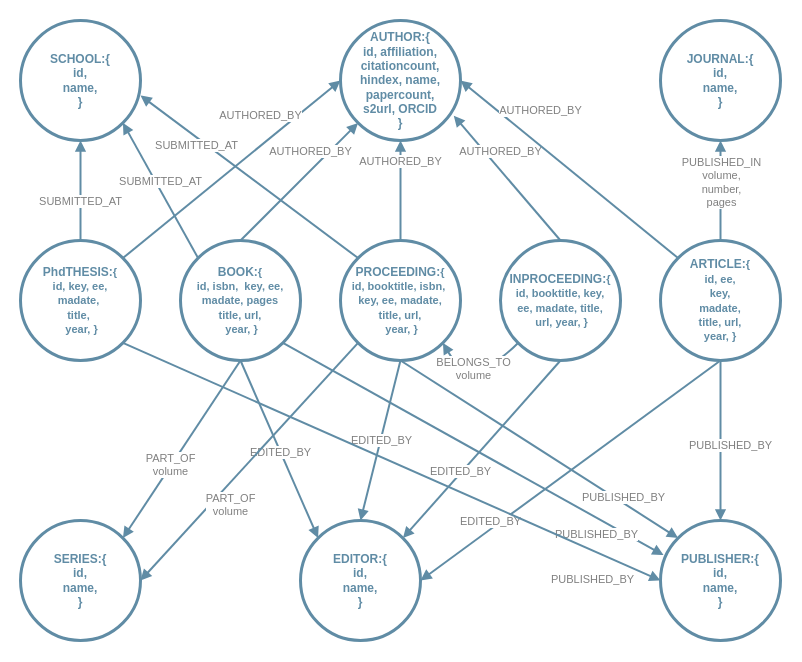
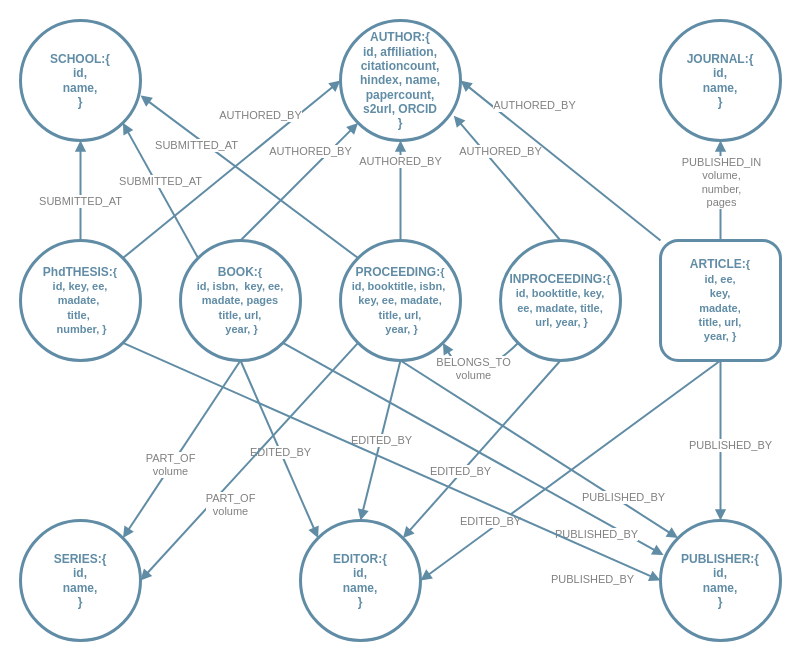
- <mxCell id="25" value="&lt;b style=&quot;&quot;&gt;&lt;font color=&quot;#608ca5&quot;&gt;PhdTHESIS:&lt;font style=&quot;font-size: 11px;&quot;&gt;{&lt;br&gt;id, key, ee, &lt;br&gt;madate,&amp;nbsp;&lt;br&gt;title,&amp;nbsp;&lt;br&gt;&amp;nbsp;year, }&lt;/font&gt;&lt;/font&gt;&lt;br&gt;&lt;/b&gt;" style="ellipse;whiteSpace=wrap;html=1;aspect=fixed;strokeColor=#608ca5;strokeWidth=3;" parent="1" vertex="1"><mxGeometry x="20" y="240" width="120" height="120" as="geometry" /></mxCell>
+ <mxCell id="25" value="&lt;b style=&quot;&quot;&gt;&lt;font color=&quot;#608ca5&quot;&gt;PhdTHESIS:&lt;font style=&quot;font-size: 11px;&quot;&gt;{&lt;br&gt;id, key, ee, &lt;br&gt;madate,&amp;nbsp;&lt;br&gt;title,&amp;nbsp;&lt;br&gt;&amp;nbsp;number, }&lt;/font&gt;&lt;/font&gt;&lt;br&gt;&lt;/b&gt;" style="ellipse;whiteSpace=wrap;html=1;aspect=fixed;strokeColor=#608ca5;strokeWidth=3;" parent="1" vertex="1"><mxGeometry x="20" y="240" width="120" height="120" as="geometry" /></mxCell>
- <mxCell id="2" value="&lt;b style=&quot;&quot;&gt;&lt;font color=&quot;#608ca5&quot;&gt;ARTICLE:&lt;font style=&quot;font-size: 11px;&quot;&gt;{&lt;br&gt;id, ee,&lt;br&gt;key,&lt;br&gt;madate,&lt;br&gt;title, url,&lt;br&gt;year, }&lt;/font&gt;&lt;/font&gt;&lt;br&gt;&lt;/b&gt;" style="ellipse;whiteSpace=wrap;html=1;aspect=fixed;strokeColor=#608ca5;strokeWidth=3;" parent="1" vertex="1"><mxGeometry x="660" y="240" width="120" height="120" as="geometry" /></mxCell>
+ <mxCell id="2" value="&lt;b style=&quot;&quot;&gt;&lt;font color=&quot;#608ca5&quot;&gt;ARTICLE:&lt;font style=&quot;font-size: 11px;&quot;&gt;{&lt;br&gt;id, ee,&lt;br&gt;key,&lt;br&gt;madate,&lt;br&gt;title, url,&lt;br&gt;year, }&lt;/font&gt;&lt;/font&gt;&lt;br&gt;&lt;/b&gt;" style="whiteSpace=wrap;html=1;aspect=fixed;strokeColor=#608ca5;strokeWidth=3;rounded=1;" parent="1" vertex="1"><mxGeometry x="660" y="240" width="120" height="120" as="geometry" /></mxCell>
